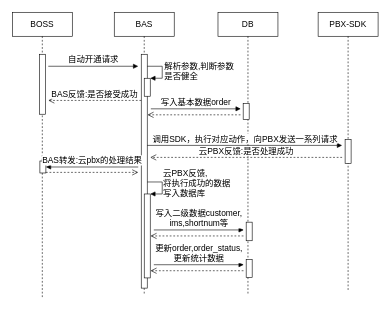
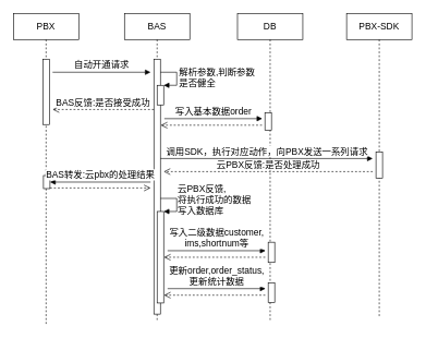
- <mxCell id="2" value="BOSS" style="shape=umlLifeline;perimeter=lifelinePerimeter;whiteSpace=wrap;html=1;container=1;collapsible=0;recursiveResize=0;outlineConnect=0;fontSize=14;" vertex="1" parent="1"><mxGeometry x="20" y="20" width="100" height="475" as="geometry" /></mxCell>
+ <mxCell id="2" value="PBX" style="shape=umlLifeline;perimeter=lifelinePerimeter;whiteSpace=wrap;html=1;container=1;collapsible=0;recursiveResize=0;outlineConnect=0;fontSize=14;" vertex="1" parent="1"><mxGeometry x="20" y="20" width="100" height="475" as="geometry" /></mxCell>
